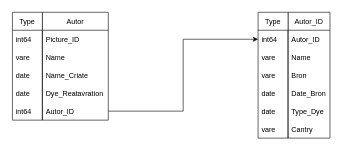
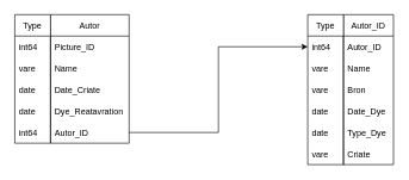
- <mxCell id="22" value="Name_Criate" style="text;strokeColor=none;fillColor=none;align=left;verticalAlign=middle;spacingLeft=4;spacingRight=4;overflow=hidden;points=[[0,0.5],[1,0.5]];portConstraint=eastwest;rotatable=0;" vertex="1" parent="19"><mxGeometry y="90" width="110" height="30" as="geometry" /></mxCell>
+ <mxCell id="22" value="Date_Criate" style="text;strokeColor=none;fillColor=none;align=left;verticalAlign=middle;spacingLeft=4;spacingRight=4;overflow=hidden;points=[[0,0.5],[1,0.5]];portConstraint=eastwest;rotatable=0;" vertex="1" parent="19"><mxGeometry y="90" width="110" height="30" as="geometry" /></mxCell>
- <mxCell id="8" value="Date_Bron" style="text;strokeColor=none;fillColor=none;align=left;verticalAlign=middle;spacingLeft=4;spacingRight=4;overflow=hidden;points=[[0,0.5],[1,0.5]];portConstraint=eastwest;rotatable=0;" vertex="1" parent="4"><mxGeometry y="120" width="70" height="30" as="geometry" /></mxCell>
+ <mxCell id="8" value="Date_Dye" style="text;strokeColor=none;fillColor=none;align=left;verticalAlign=middle;spacingLeft=4;spacingRight=4;overflow=hidden;points=[[0,0.5],[1,0.5]];portConstraint=eastwest;rotatable=0;" vertex="1" parent="4"><mxGeometry y="120" width="70" height="30" as="geometry" /></mxCell>
- <mxCell id="10" value="Cantry" style="text;strokeColor=none;fillColor=none;align=left;verticalAlign=middle;spacingLeft=4;spacingRight=4;overflow=hidden;points=[[0,0.5],[1,0.5]];portConstraint=eastwest;rotatable=0;" vertex="1" parent="4"><mxGeometry y="180" width="70" height="30" as="geometry" /></mxCell>
+ <mxCell id="10" value="Criate" style="text;strokeColor=none;fillColor=none;align=left;verticalAlign=middle;spacingLeft=4;spacingRight=4;overflow=hidden;points=[[0,0.5],[1,0.5]];portConstraint=eastwest;rotatable=0;" vertex="1" parent="4"><mxGeometry y="180" width="70" height="30" as="geometry" /></mxCell>
